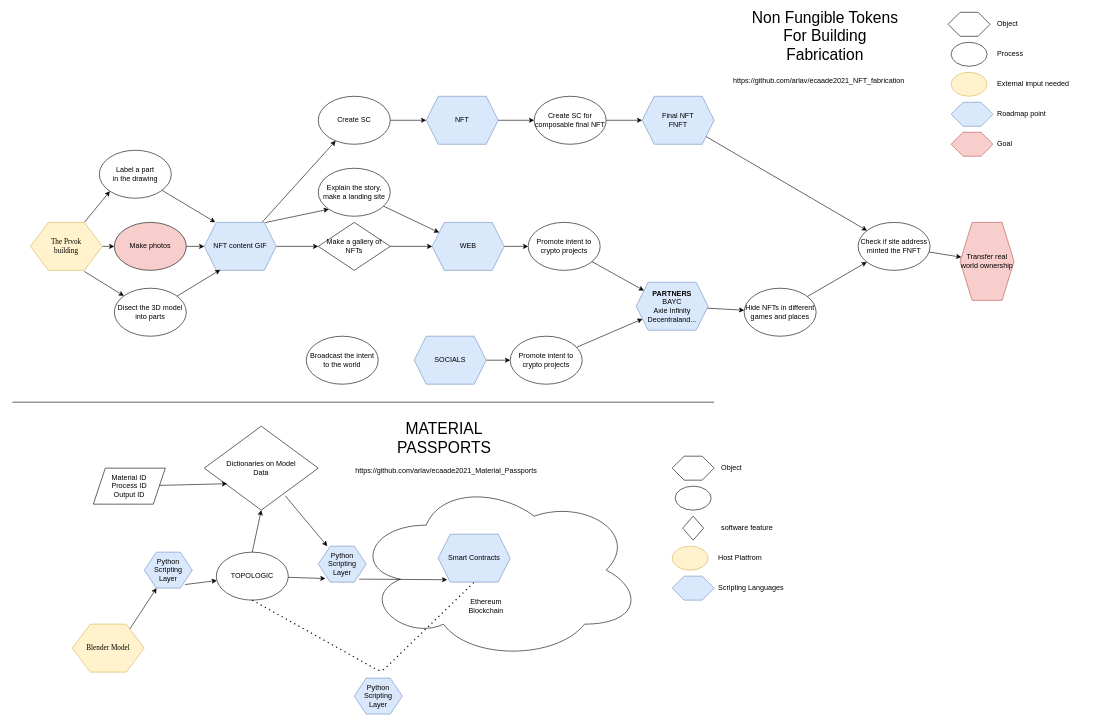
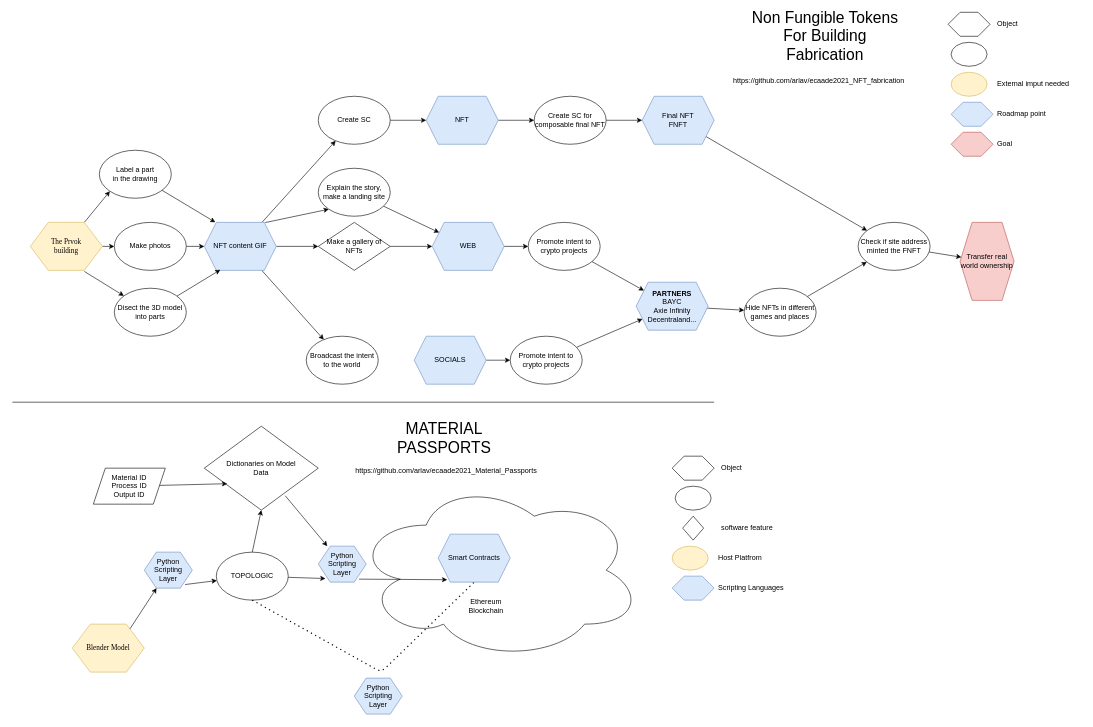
- <mxCell id="50" value="Process" style="text;html=1;align=left;verticalAlign=middle;resizable=0;points=[];autosize=1;strokeColor=none;fillColor=none;" parent="46" vertex="1"><mxGeometry x="80" y="60" width="60" height="20" as="geometry" /></mxCell>
- <mxCell id="26" value="Make photos" style="ellipse;whiteSpace=wrap;html=1;fillColor=#f8cecc;" parent="1" vertex="1"><mxGeometry x="190" y="370.24" width="120" height="80" as="geometry" /></mxCell>
+ <mxCell id="26" value="Make photos" style="ellipse;whiteSpace=wrap;html=1;" parent="1" vertex="1"><mxGeometry x="190" y="370.24" width="120" height="80" as="geometry" /></mxCell>
+ <mxCell id="10" style="edgeStyle=none;rounded=0;orthogonalLoop=1;jettySize=auto;html=1;" parent="1" source="11" target="39" edge="1"><mxGeometry relative="1" as="geometry" /></mxCell>
